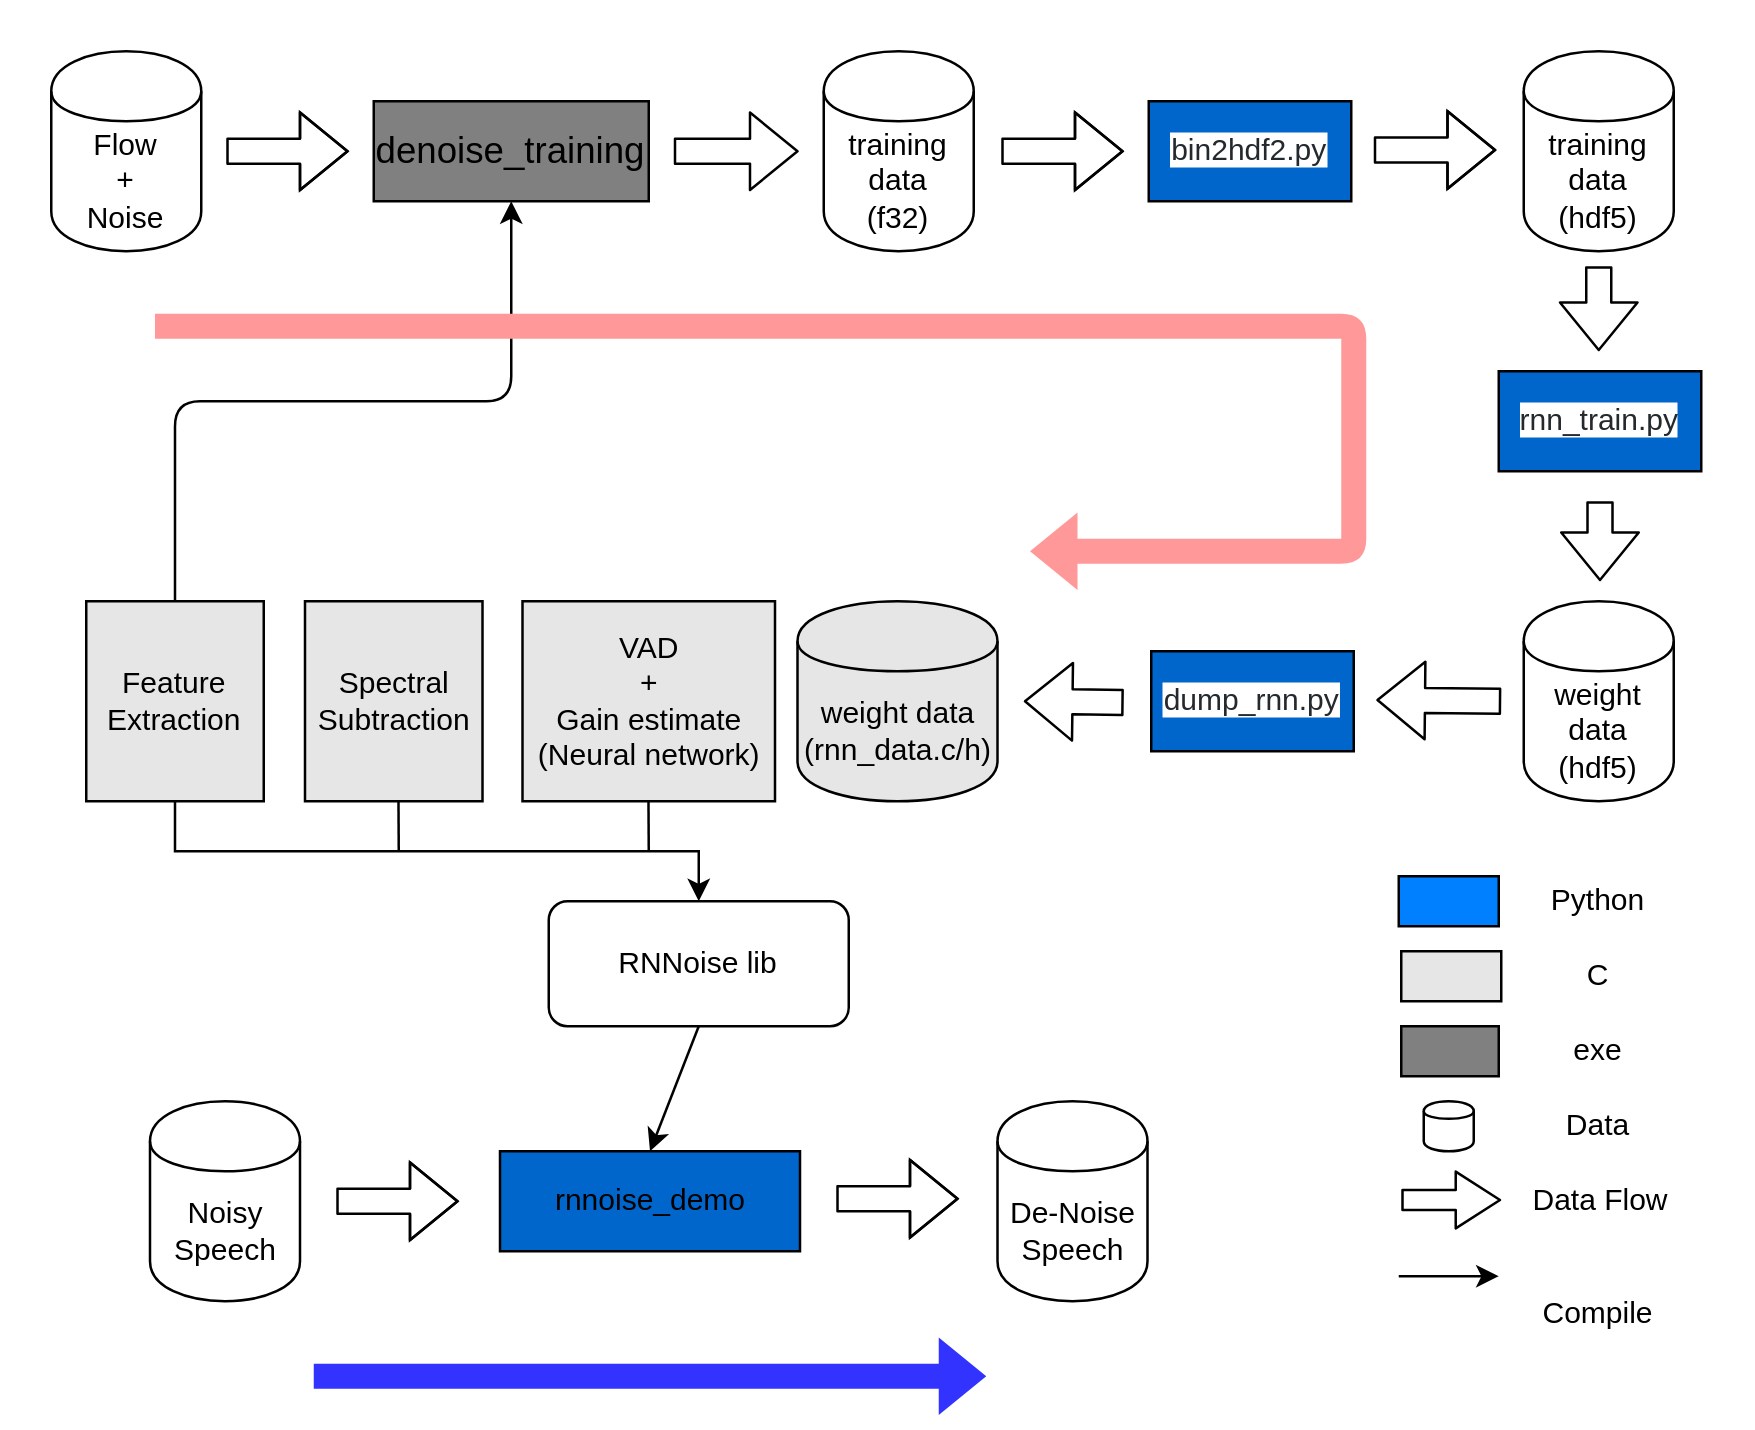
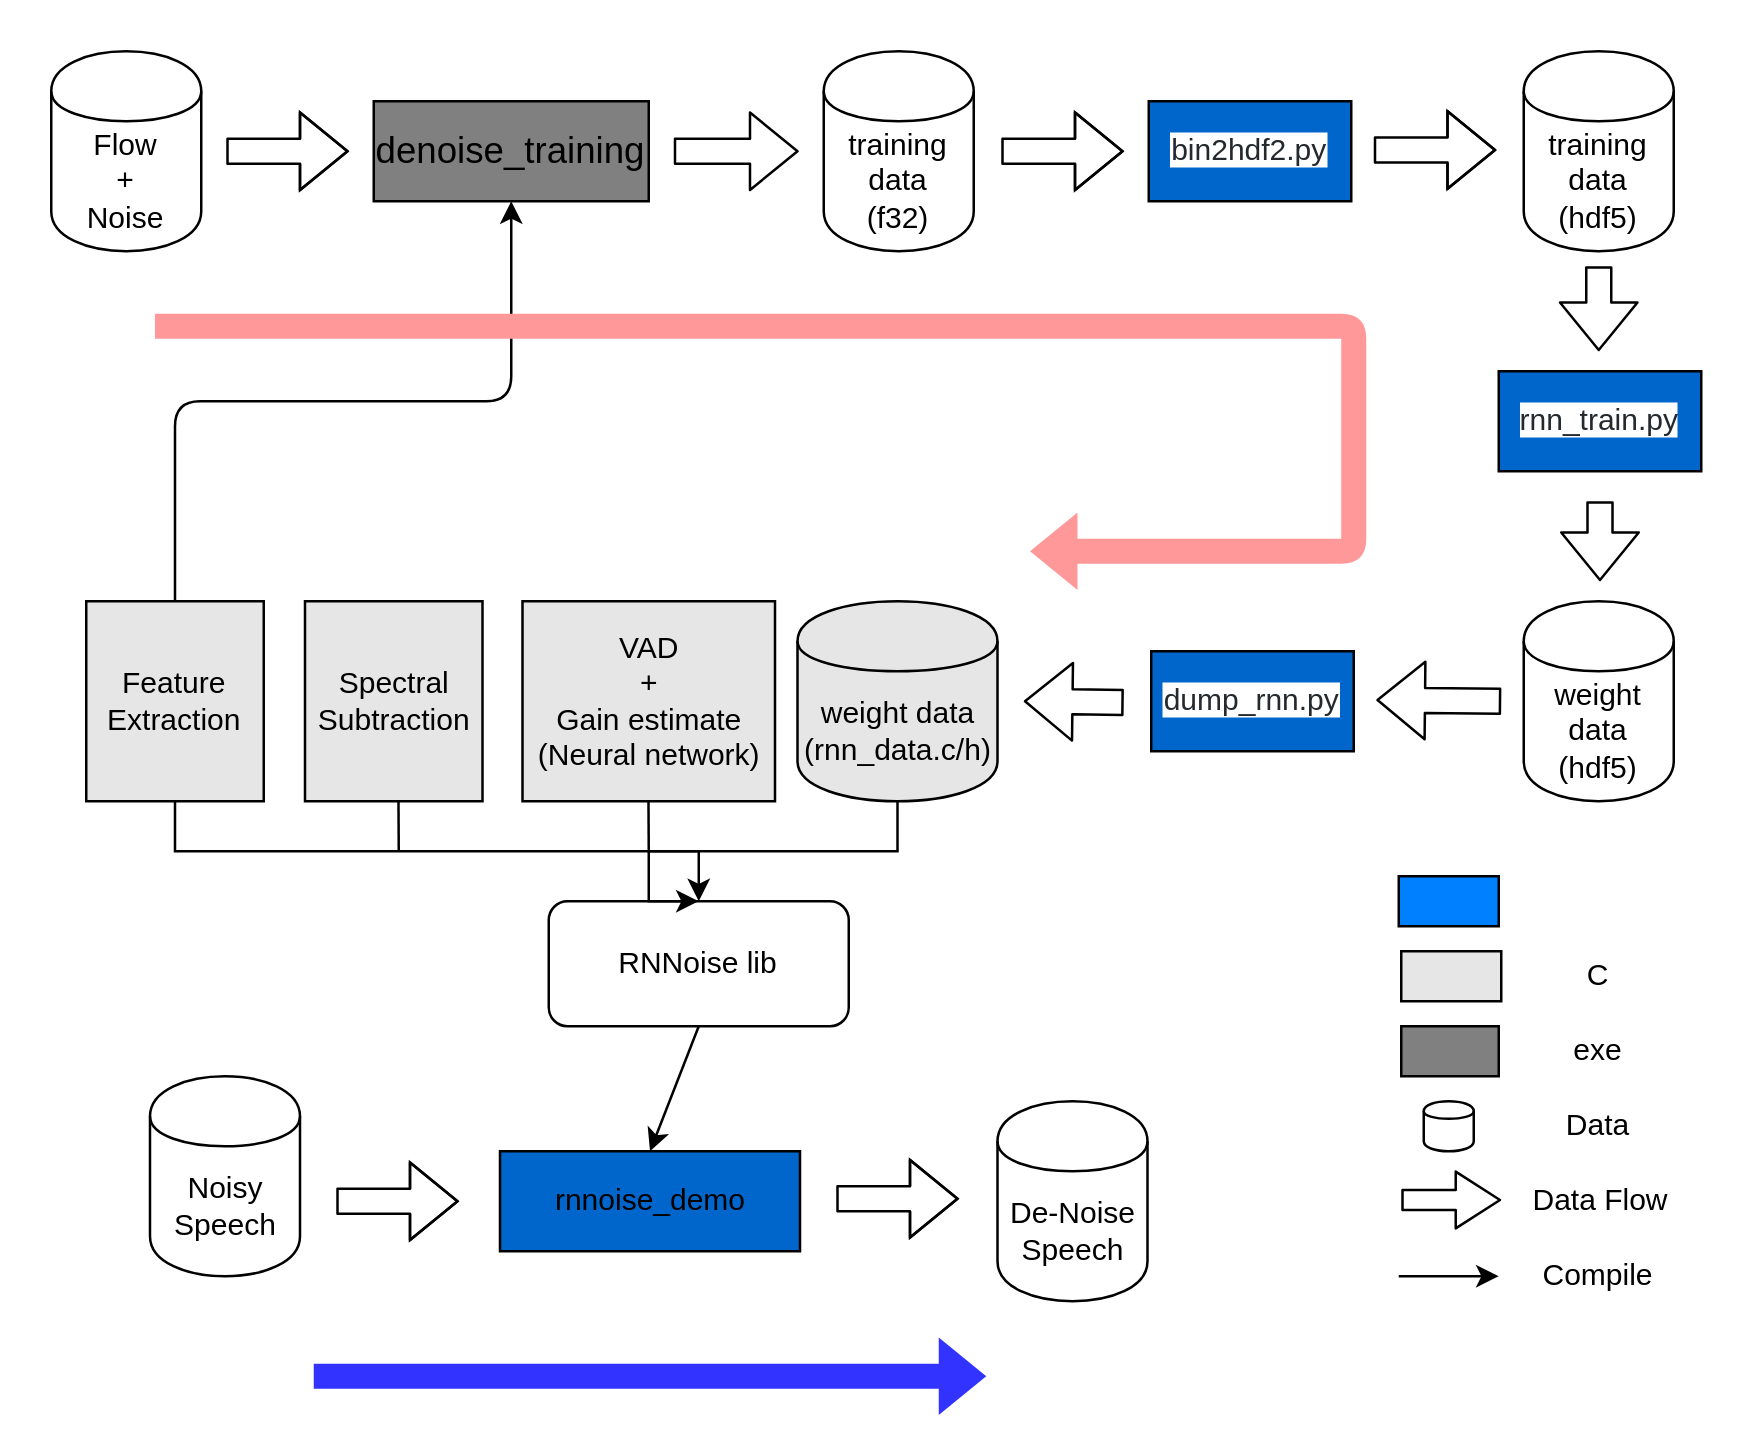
+ <mxCell id="15" style="edgeStyle=orthogonalEdgeStyle;rounded=0;orthogonalLoop=1;jettySize=auto;html=1;exitX=0.5;exitY=1;exitDx=0;exitDy=0;entryX=0.5;entryY=0;entryDx=0;entryDy=0;" parent="1" source="16" target="3" edge="1"><mxGeometry relative="1" as="geometry"><Array as="points"><mxPoint x="359" y="340" /><mxPoint x="259" y="340" /></Array></mxGeometry></mxCell>
- <mxCell id="27" value="Python" style="text;html=1;strokeColor=none;fillColor=none;align=center;verticalAlign=middle;whiteSpace=wrap;rounded=0;" parent="1" vertex="1"><mxGeometry x="619" y="350" width="40" height="20" as="geometry" /></mxCell>
- <mxCell id="32" value="Noisy Speech" style="shape=cylinder;whiteSpace=wrap;html=1;boundedLbl=1;backgroundOutline=1;strokeColor=#000000;fillColor=none;" parent="1" vertex="1"><mxGeometry x="59.5" y="440" width="60" height="80" as="geometry" /></mxCell>
+ <mxCell id="32" value="Noisy Speech" style="shape=cylinder;whiteSpace=wrap;html=1;boundedLbl=1;backgroundOutline=1;strokeColor=#000000;fillColor=none;" parent="1" vertex="1"><mxGeometry x="59.5" y="430" width="60" height="80" as="geometry" /></mxCell>
- <mxCell id="41" value="Compile" style="text;html=1;strokeColor=none;fillColor=none;align=center;verticalAlign=middle;whiteSpace=wrap;rounded=0;" parent="1" vertex="1"><mxGeometry x="619" y="515" width="40" height="20" as="geometry" /></mxCell>
+ <mxCell id="41" value="Compile" style="text;html=1;strokeColor=none;fillColor=none;align=center;verticalAlign=middle;whiteSpace=wrap;rounded=0;" parent="1" vertex="1"><mxGeometry x="619" y="500" width="40" height="20" as="geometry" /></mxCell>
